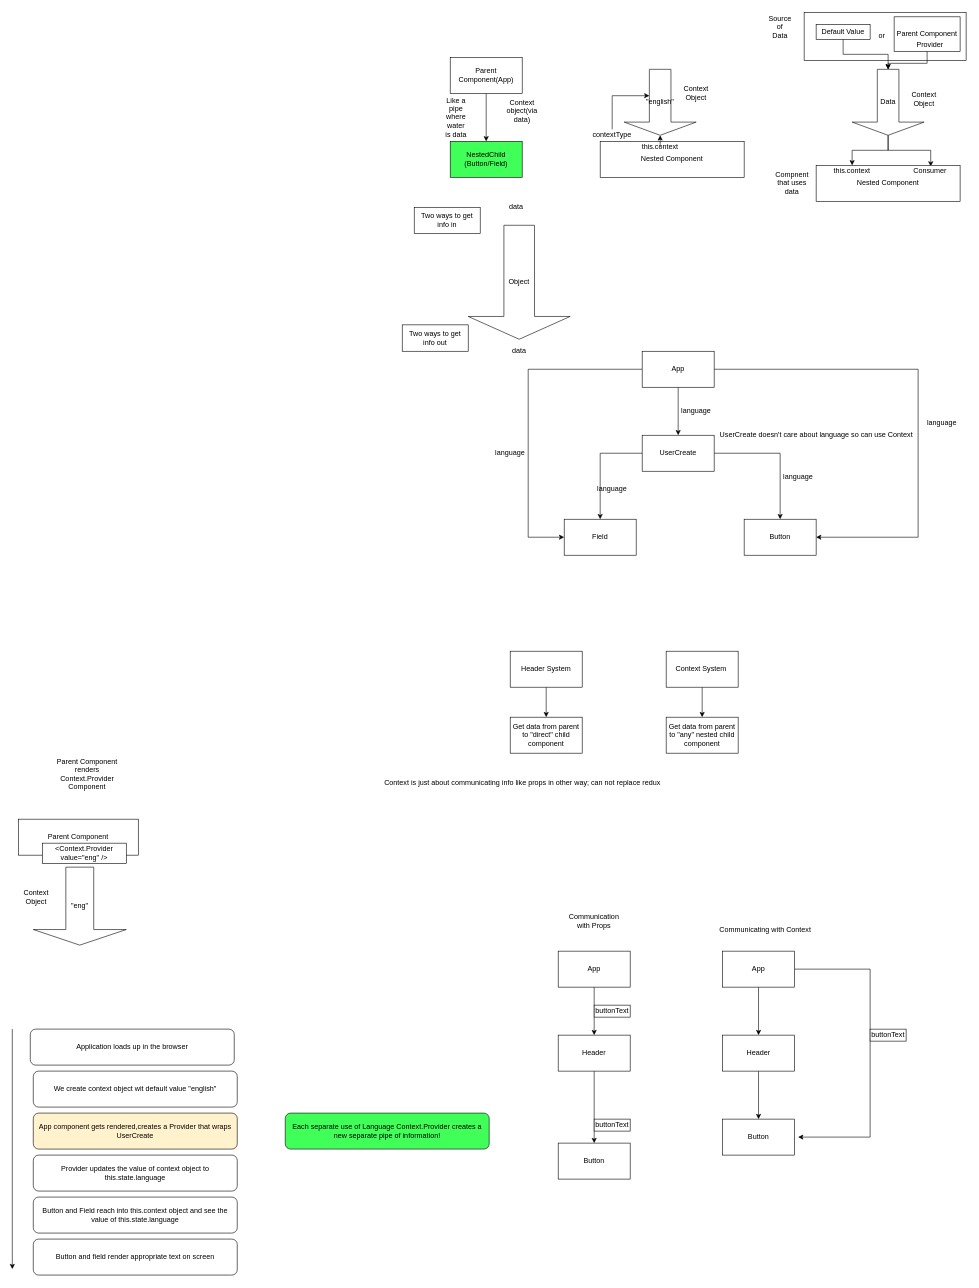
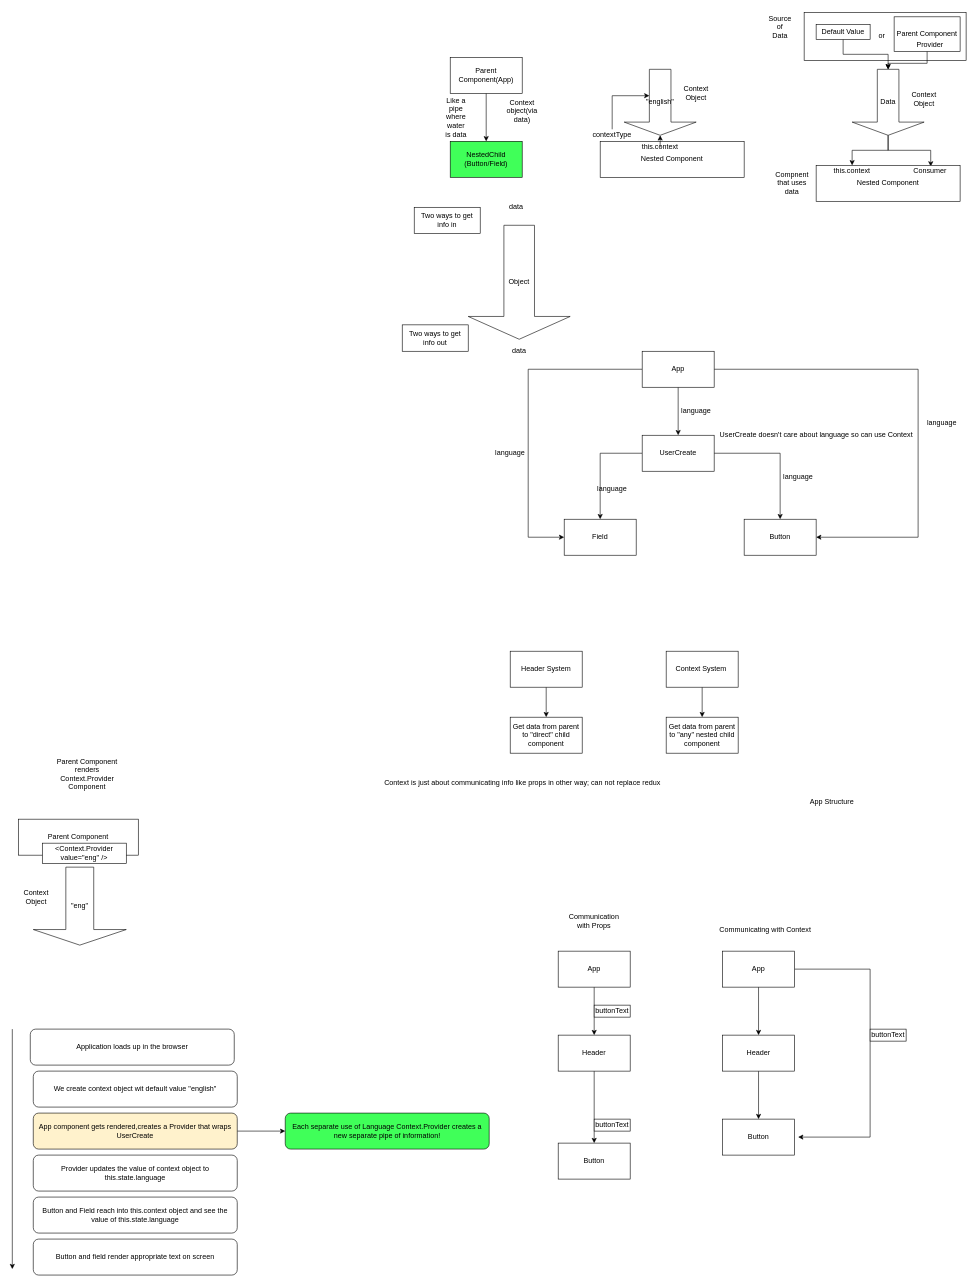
+ <mxCell id="34" value="App Structure" style="text;html=1;align=center;verticalAlign=middle;resizable=0;points=[];autosize=1;" parent="1" vertex="1"><mxGeometry x="1341" y="1326" width="90" height="20" as="geometry" /></mxCell>
+ <mxCell id="79" value="" style="edgeStyle=orthogonalEdgeStyle;rounded=0;orthogonalLoop=1;jettySize=auto;html=1;" edge="1" parent="1" source="80" target="81"><mxGeometry relative="1" as="geometry" /></mxCell>
